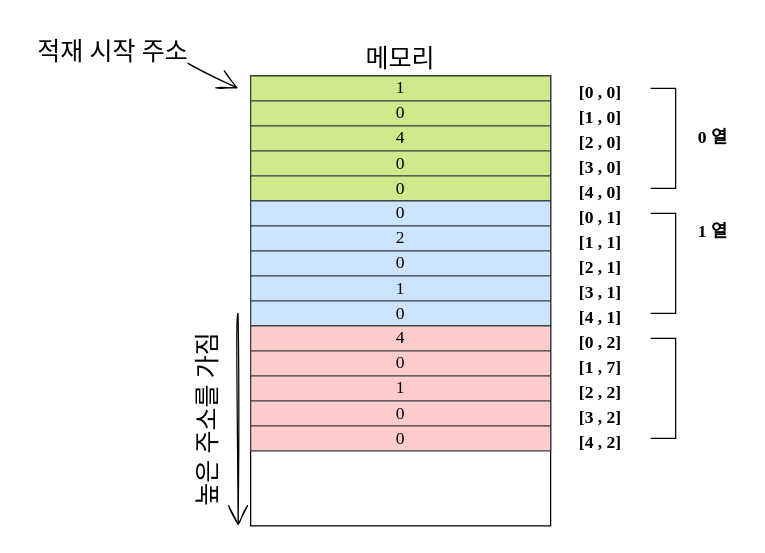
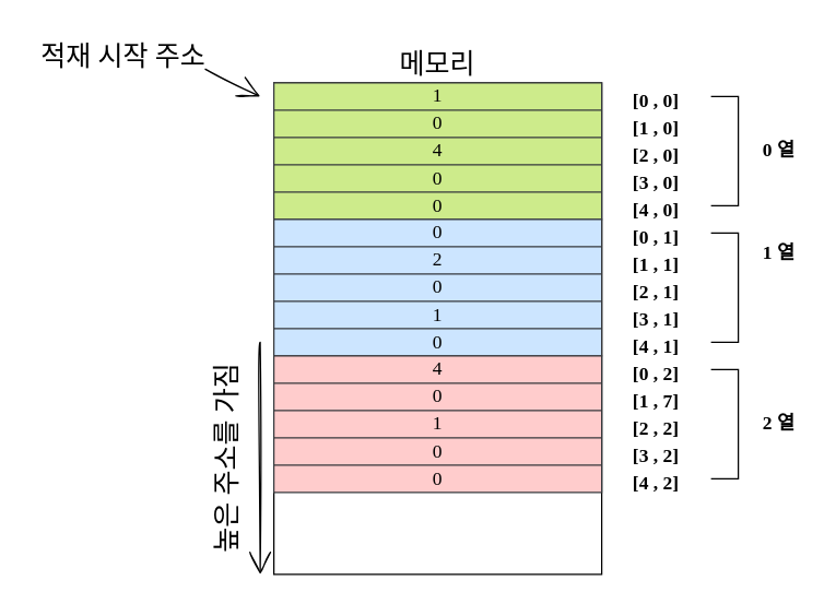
+ <mxCell id="46" value="2 열" style="text;strokeColor=none;fillColor=none;html=1;align=center;verticalAlign=middle;whiteSpace=wrap;rounded=0;sketch=0;hachureGap=4;pointerEvents=0;fontFamily=Verdana;fontSize=14;fontStyle=1" vertex="1" parent="1"><mxGeometry x="550" y="300" width="40" height="20" as="geometry" /></mxCell>
